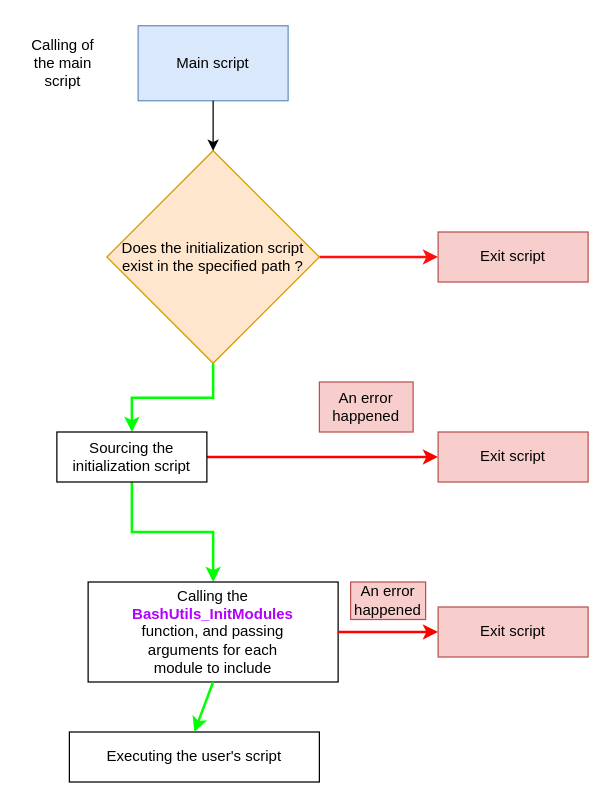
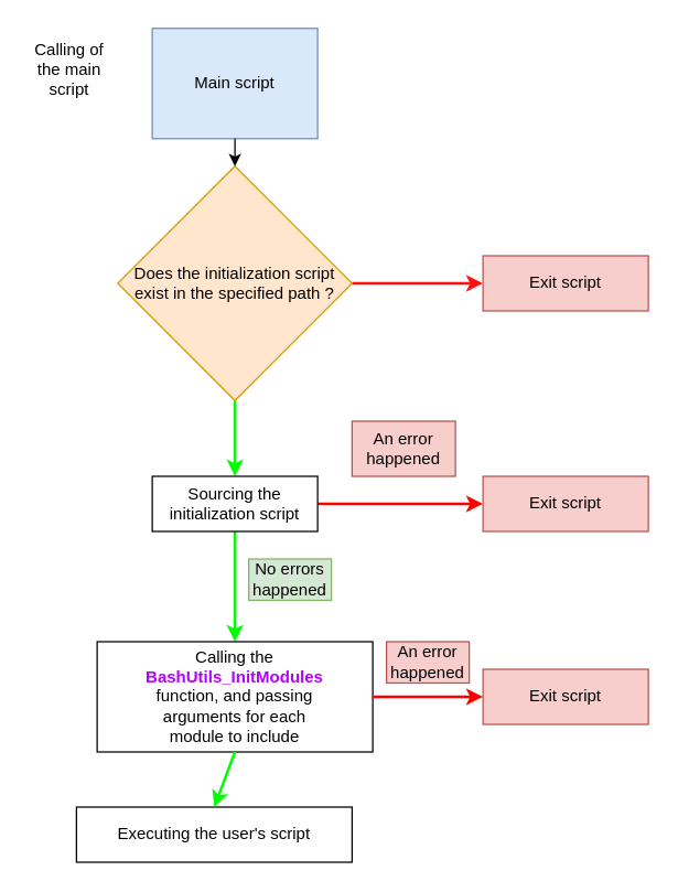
- <mxCell id="2" value="Main script" style="rounded=0;whiteSpace=wrap;html=1;fillColor=#dae8fc;strokeColor=#6c8ebf;" parent="1" vertex="1"><mxGeometry x="110" y="20" width="120" height="60" as="geometry" /></mxCell>
+ <mxCell id="2" value="Main script" style="rounded=0;whiteSpace=wrap;html=1;fillColor=#dae8fc;strokeColor=#6c8ebf;" parent="1" vertex="1"><mxGeometry x="110" y="20" width="120" height="80" as="geometry" /></mxCell>
- <mxCell id="11" value="Sourcing the&lt;br&gt;initialization script" style="rounded=0;whiteSpace=wrap;html=1;" parent="1" vertex="1"><mxGeometry x="45" y="345" width="120" height="40" as="geometry" /></mxCell>
+ <mxCell id="11" value="Sourcing the&lt;br&gt;initialization script" style="rounded=0;whiteSpace=wrap;html=1;" parent="1" vertex="1"><mxGeometry x="110" y="345" width="120" height="40" as="geometry" /></mxCell>
+ <mxCell id="14" value="No errors&lt;br&gt;happened" style="text;html=1;strokeColor=#82b366;fillColor=#d5e8d4;align=center;verticalAlign=middle;whiteSpace=wrap;rounded=0;" parent="1" vertex="1"><mxGeometry x="180" y="405" width="60" height="30" as="geometry" /></mxCell>
